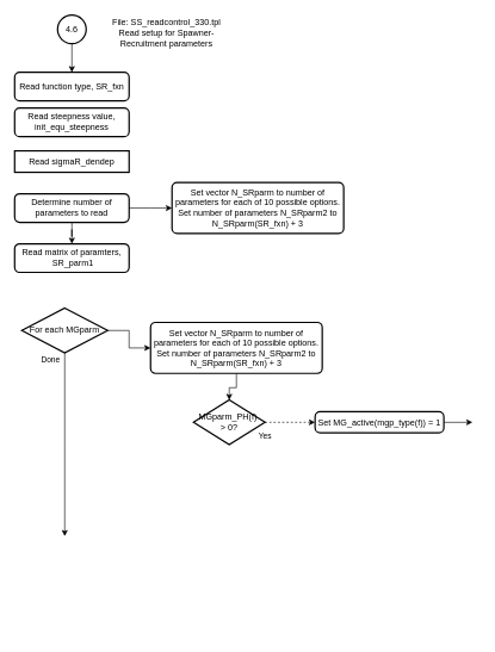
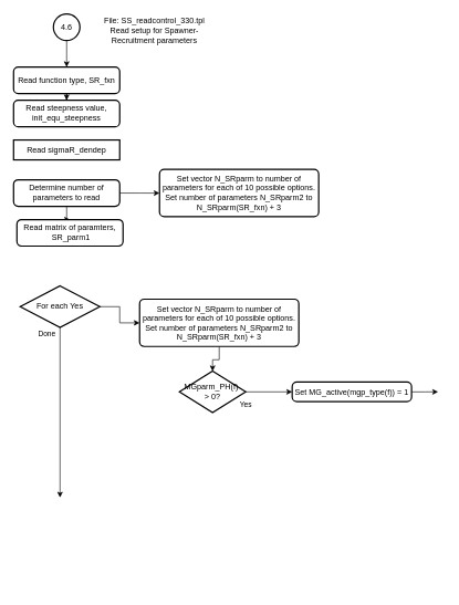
+ <mxCell id="8" value="" style="edgeStyle=orthogonalEdgeStyle;rounded=0;orthogonalLoop=1;jettySize=auto;html=1;" parent="1" source="9" target="17" edge="1"><mxGeometry relative="1" as="geometry"><mxPoint x="90" y="210" as="sourcePoint" /></mxGeometry></mxCell>
- <mxCell id="23" value="Read&amp;nbsp;matrix of paramters,&lt;br&gt;&amp;nbsp;SR_parm1" style="rounded=1;whiteSpace=wrap;html=1;absoluteArcSize=1;arcSize=14;strokeWidth=2;" parent="1" vertex="1"><mxGeometry x="20" y="340" width="160" height="40" as="geometry" /></mxCell>
+ <mxCell id="23" value="Read&amp;nbsp;matrix of paramters,&lt;br&gt;&amp;nbsp;SR_parm1" style="rounded=1;whiteSpace=wrap;html=1;absoluteArcSize=1;arcSize=14;strokeWidth=2;" parent="1" vertex="1"><mxGeometry x="25" y="330" width="160" height="40" as="geometry" /></mxCell>
- <mxCell id="7" value="For each MGparm" style="strokeWidth=2;html=1;shape=mxgraph.flowchart.decision;whiteSpace=wrap;" parent="1" vertex="1"><mxGeometry x="30" y="430" width="120" height="62.5" as="geometry" /></mxCell>
+ <mxCell id="7" value="For each Yes" style="strokeWidth=2;html=1;shape=mxgraph.flowchart.decision;whiteSpace=wrap;" parent="1" vertex="1"><mxGeometry x="30" y="430" width="120" height="62.5" as="geometry" /></mxCell>
- <mxCell id="12" value="Yes" style="edgeStyle=orthogonalEdgeStyle;rounded=0;orthogonalLoop=1;jettySize=auto;html=1;dashed=1;" parent="1" source="13" target="15" edge="1"><mxGeometry x="-1" y="-19" relative="1" as="geometry"><mxPoint as="offset" /></mxGeometry></mxCell>
+ <mxCell id="12" value="Yes" style="edgeStyle=orthogonalEdgeStyle;rounded=0;orthogonalLoop=1;jettySize=auto;html=1;" parent="1" source="13" target="15" edge="1"><mxGeometry x="-1" y="-19" relative="1" as="geometry"><mxPoint as="offset" /></mxGeometry></mxCell>
